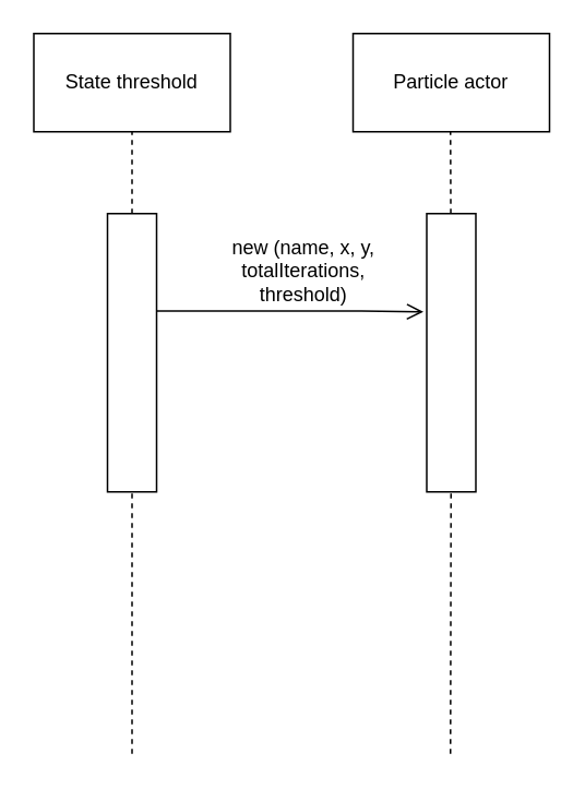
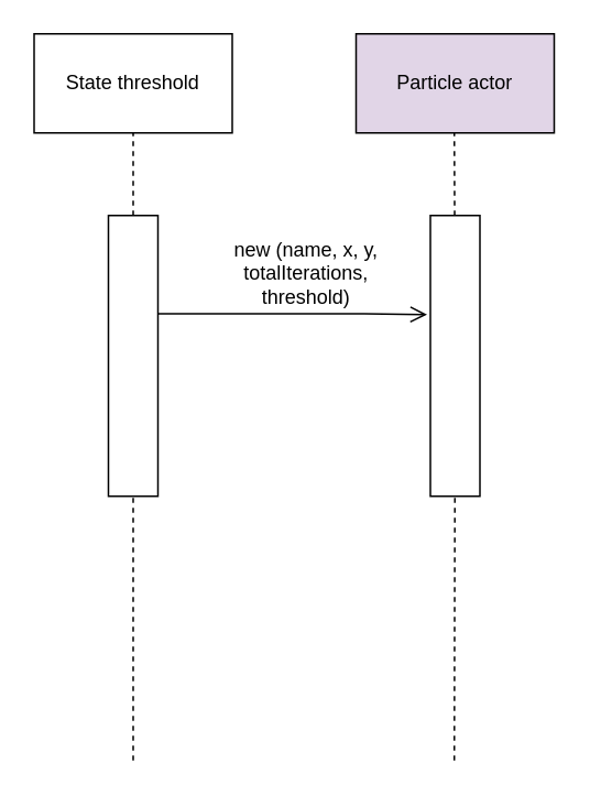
- <mxCell id="3" value="Particle actor" style="rounded=0;whiteSpace=wrap;html=1;" vertex="1" parent="1"><mxGeometry x="215" y="20" width="120" height="60" as="geometry" /></mxCell>
+ <mxCell id="3" value="Particle actor" style="rounded=0;whiteSpace=wrap;html=1;fillColor=#e1d5e7;" vertex="1" parent="1"><mxGeometry x="215" y="20" width="120" height="60" as="geometry" /></mxCell>
